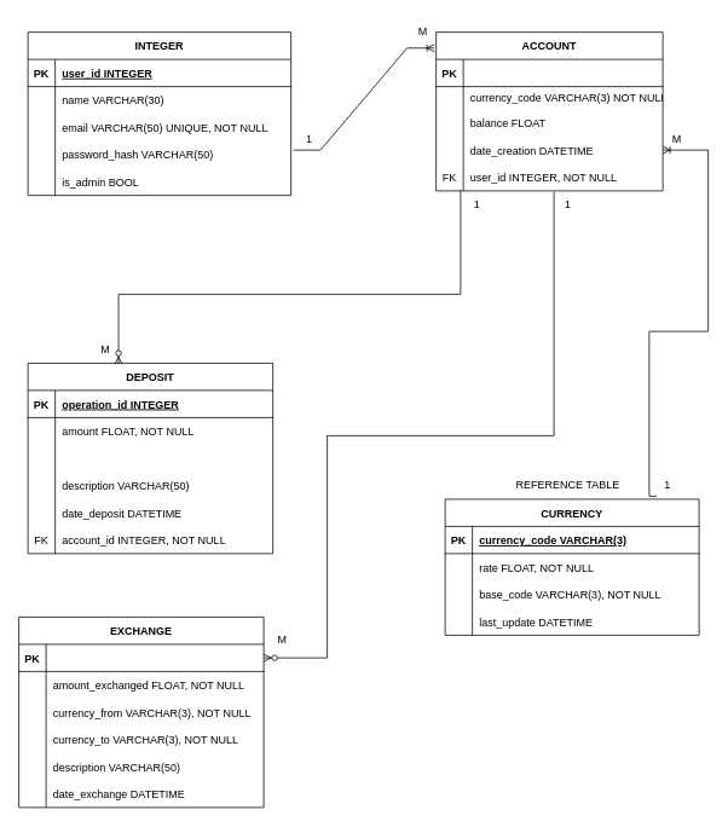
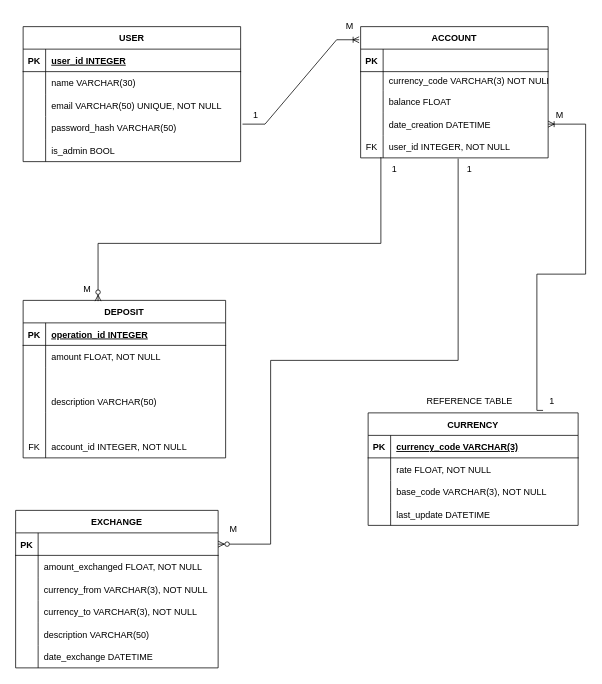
- <mxCell id="2" value="INTEGER" style="shape=table;startSize=30;container=1;collapsible=1;childLayout=tableLayout;fixedRows=1;rowLines=0;fontStyle=1;align=center;resizeLast=1;" parent="1" vertex="1"><mxGeometry x="30" y="35" width="290" height="180" as="geometry" /></mxCell>
+ <mxCell id="2" value="USER" style="shape=table;startSize=30;container=1;collapsible=1;childLayout=tableLayout;fixedRows=1;rowLines=0;fontStyle=1;align=center;resizeLast=1;" parent="1" vertex="1"><mxGeometry x="30" y="35" width="290" height="180" as="geometry" /></mxCell>
- <mxCell id="47" value="date_deposit DATETIME" style="shape=partialRectangle;overflow=hidden;connectable=0;fillColor=none;top=0;left=0;bottom=0;right=0;align=left;spacingLeft=6;" parent="45" vertex="1"><mxGeometry x="30" width="240" height="30" as="geometry"><mxRectangle width="240" height="30" as="alternateBounds" /></mxGeometry></mxCell>
